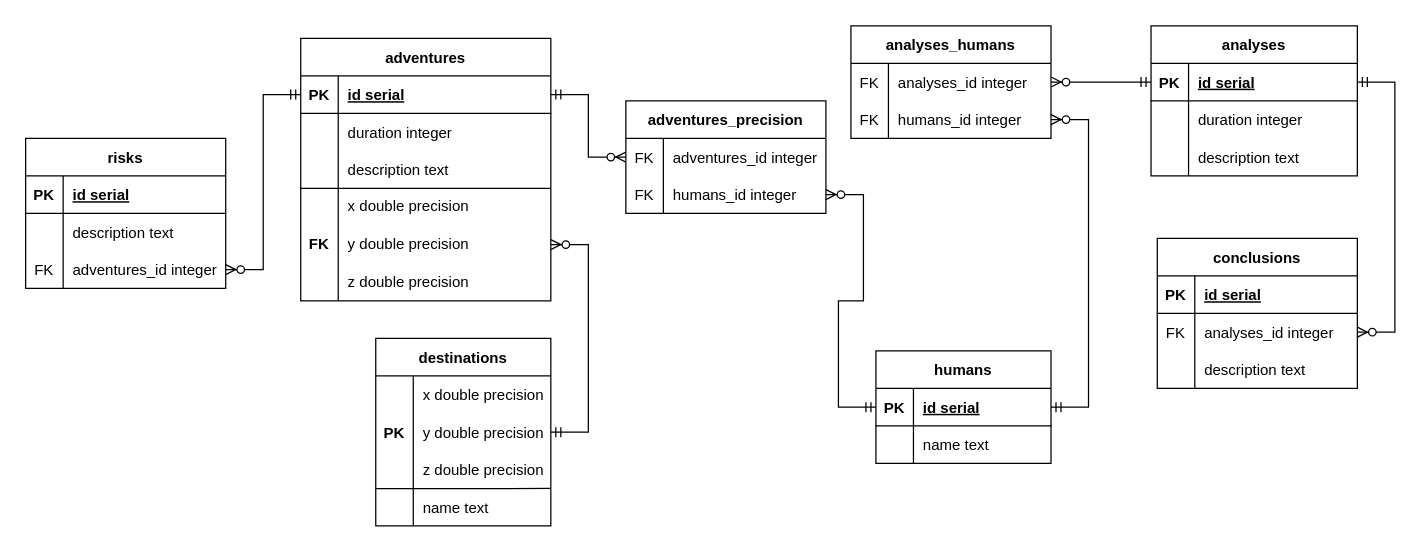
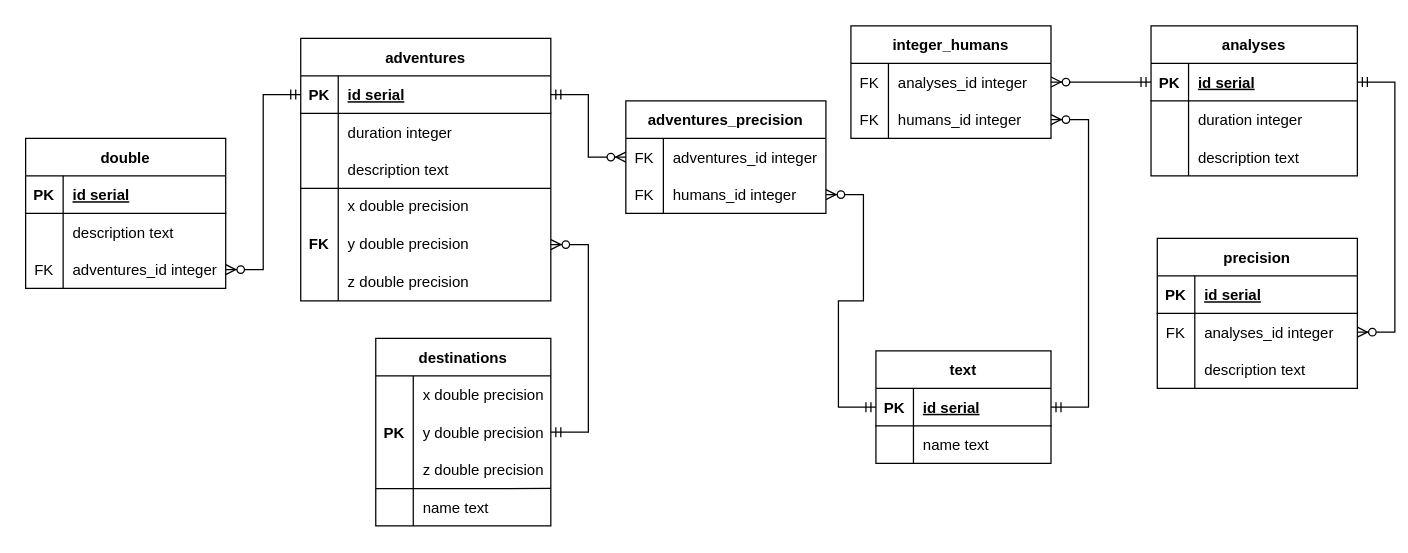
- <mxCell id="65" value="analyses_humans" style="shape=table;startSize=30;container=1;collapsible=1;childLayout=tableLayout;fixedRows=1;rowLines=0;fontStyle=1;align=center;resizeLast=1;" parent="1" vertex="1"><mxGeometry x="680" y="20" width="160" height="90" as="geometry" /></mxCell>
+ <mxCell id="65" value="integer_humans" style="shape=table;startSize=30;container=1;collapsible=1;childLayout=tableLayout;fixedRows=1;rowLines=0;fontStyle=1;align=center;resizeLast=1;" parent="1" vertex="1"><mxGeometry x="680" y="20" width="160" height="90" as="geometry" /></mxCell>
- <mxCell id="21" value="risks" style="shape=table;startSize=30;container=1;collapsible=1;childLayout=tableLayout;fixedRows=1;rowLines=0;fontStyle=1;align=center;resizeLast=1;" parent="1" vertex="1"><mxGeometry y="110" width="160" height="120" as="geometry" x="20" /></mxCell>
+ <mxCell id="21" value="double" style="shape=table;startSize=30;container=1;collapsible=1;childLayout=tableLayout;fixedRows=1;rowLines=0;fontStyle=1;align=center;resizeLast=1;" parent="1" vertex="1"><mxGeometry y="110" width="160" height="120" as="geometry" x="20" /></mxCell>
- <mxCell id="48" value="conclusions" style="shape=table;startSize=30;container=1;collapsible=1;childLayout=tableLayout;fixedRows=1;rowLines=0;fontStyle=1;align=center;resizeLast=1;" parent="1" vertex="1"><mxGeometry x="925" y="190" width="160" height="120" as="geometry" /></mxCell>
+ <mxCell id="48" value="precision" style="shape=table;startSize=30;container=1;collapsible=1;childLayout=tableLayout;fixedRows=1;rowLines=0;fontStyle=1;align=center;resizeLast=1;" parent="1" vertex="1"><mxGeometry x="925" y="190" width="160" height="120" as="geometry" /></mxCell>
- <mxCell id="31" value="humans" style="shape=table;startSize=30;container=1;collapsible=1;childLayout=tableLayout;fixedRows=1;rowLines=0;fontStyle=1;align=center;resizeLast=1;" parent="1" vertex="1"><mxGeometry x="700" y="280" width="140" height="90" as="geometry" /></mxCell>
+ <mxCell id="31" value="text" style="shape=table;startSize=30;container=1;collapsible=1;childLayout=tableLayout;fixedRows=1;rowLines=0;fontStyle=1;align=center;resizeLast=1;" parent="1" vertex="1"><mxGeometry x="700" y="280" width="140" height="90" as="geometry" /></mxCell>
